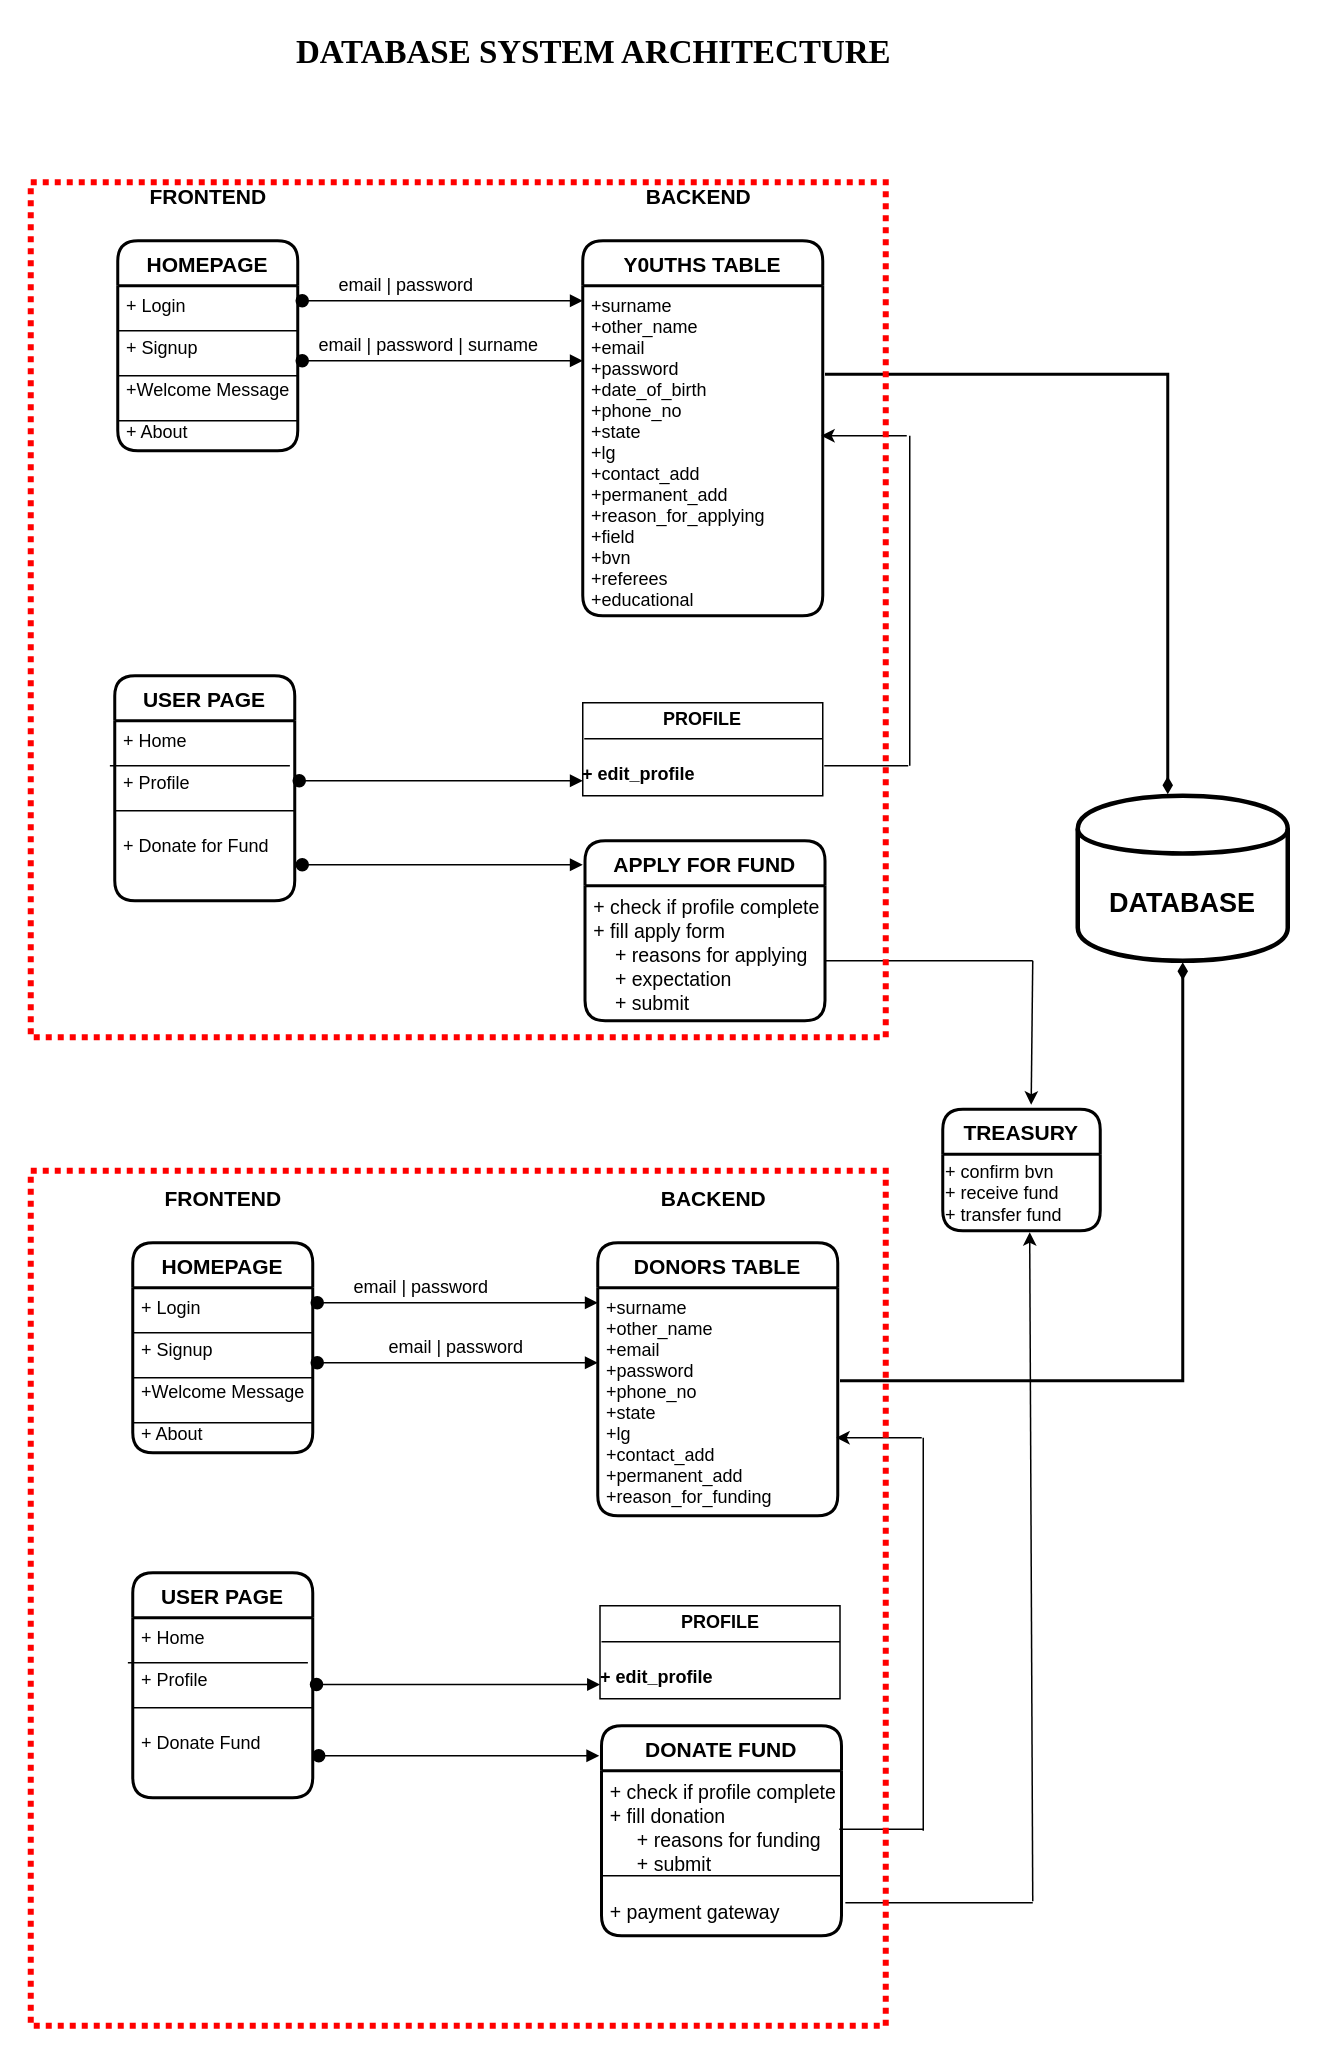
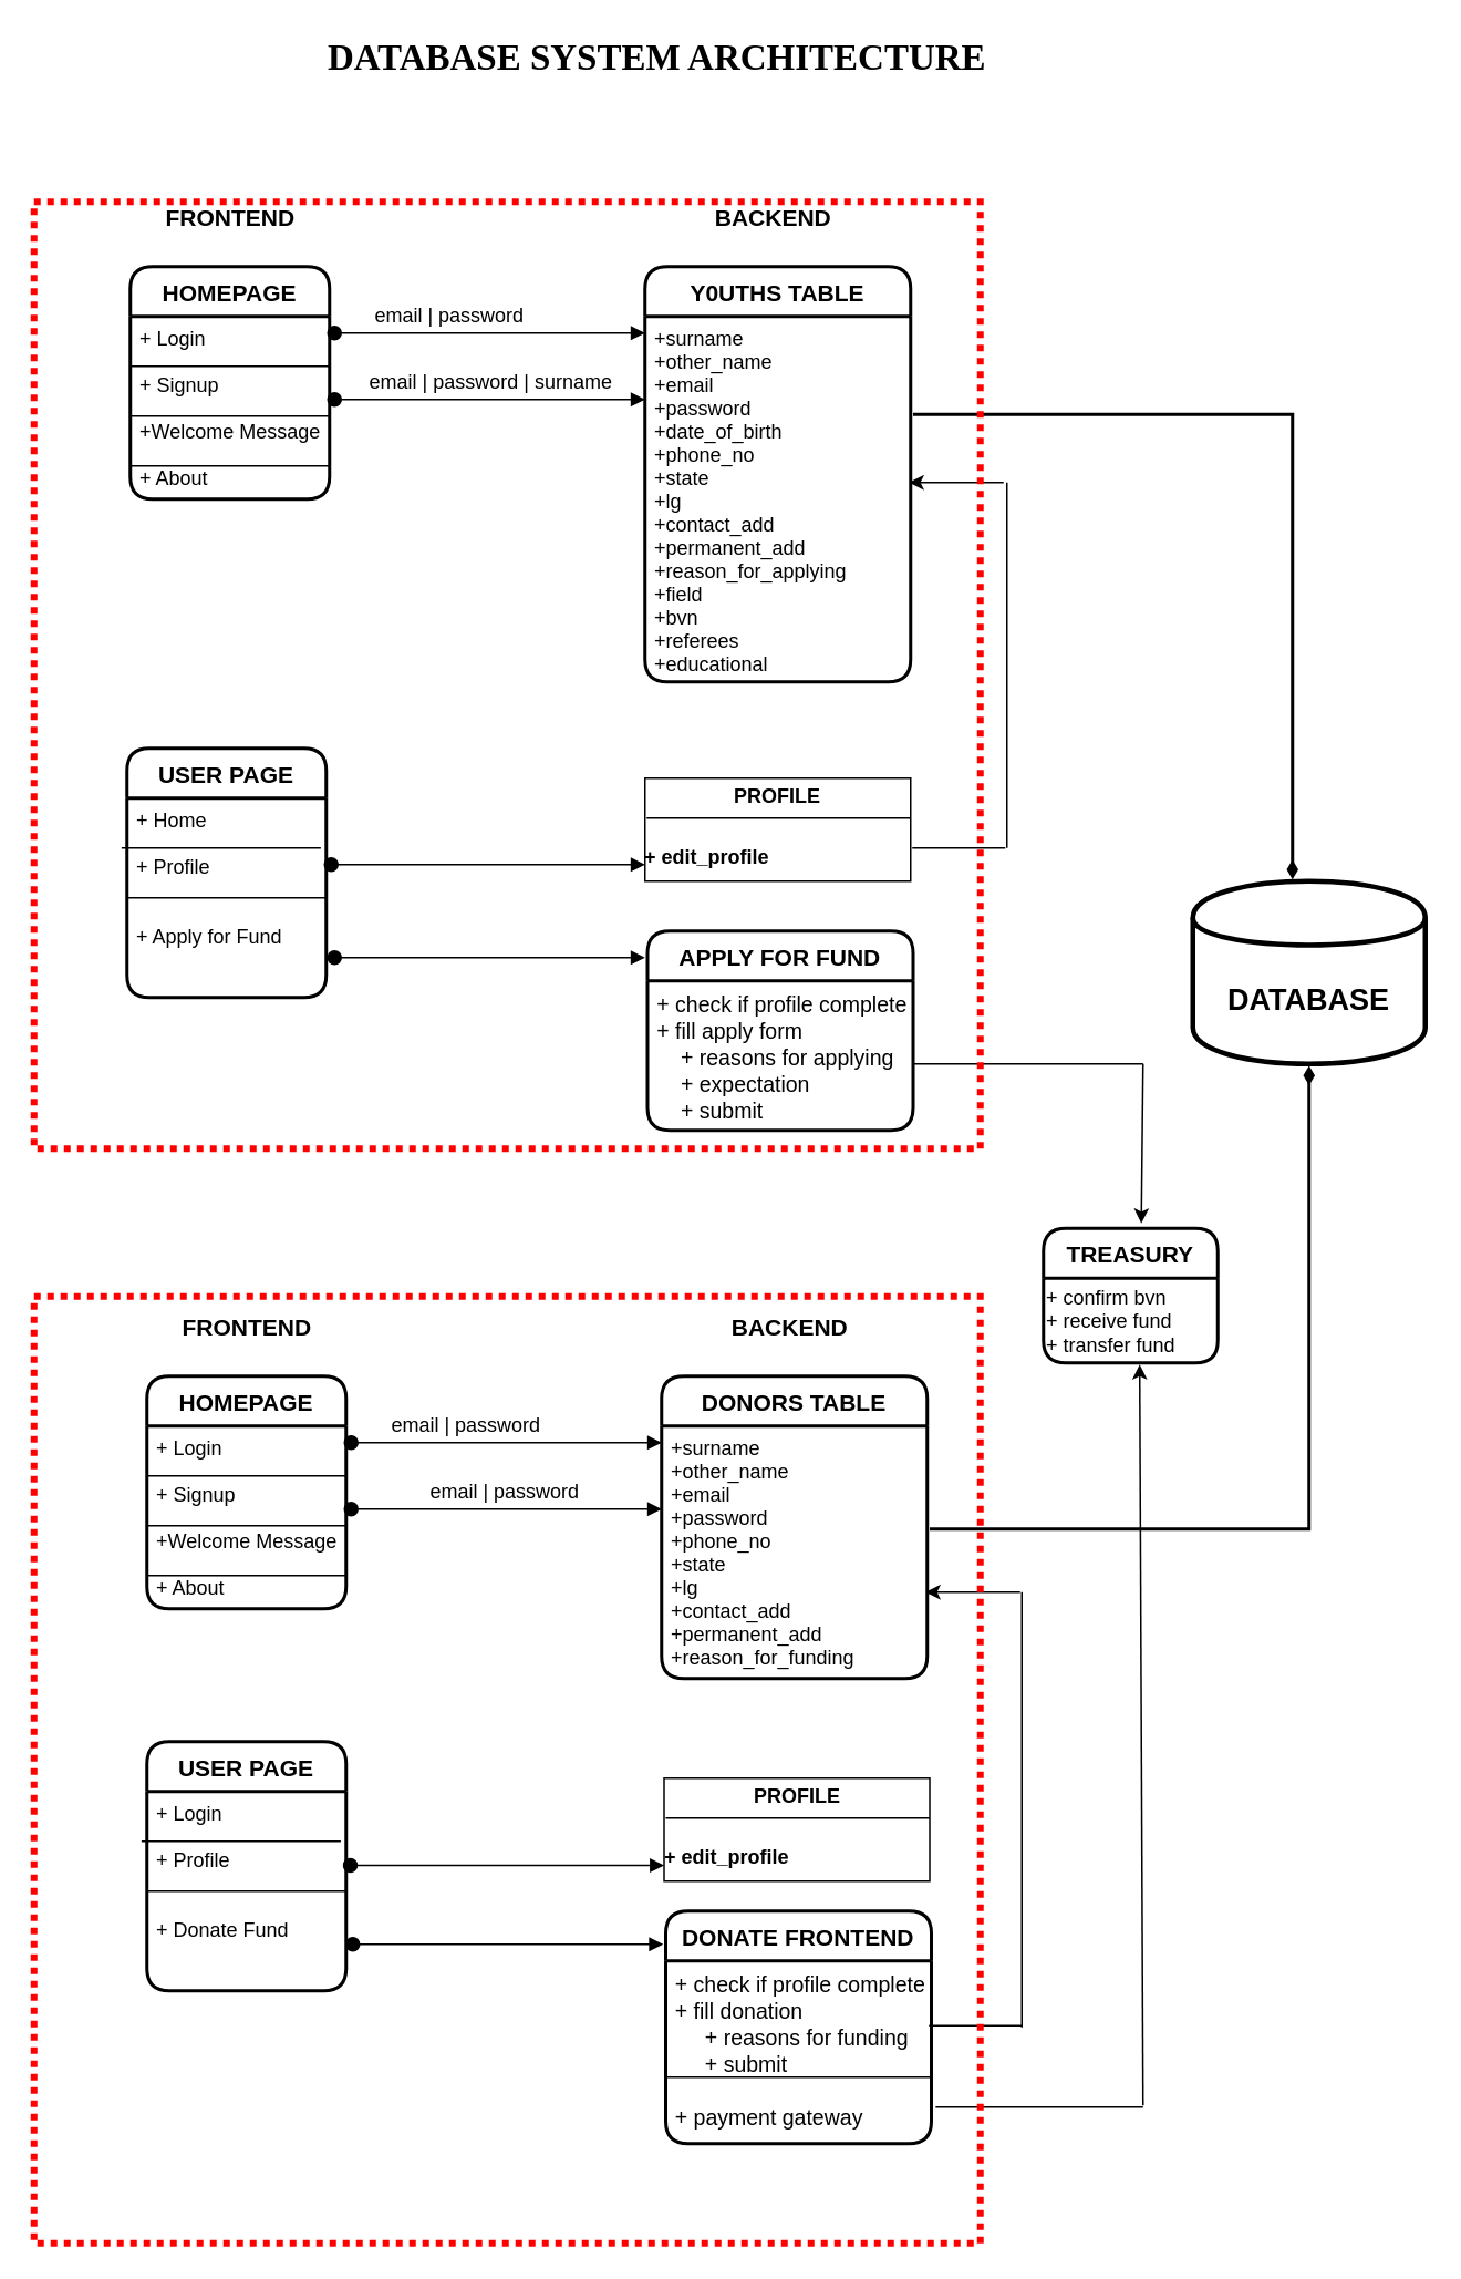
- <mxCell id="12" value="email | password | surname" style="text;html=1;align=center;verticalAlign=middle;resizable=0;points=[];autosize=1;" vertex="1" parent="1"><mxGeometry x="205" y="220" width="160" height="20" as="geometry" /></mxCell>
+ <mxCell id="12" value="email | password | surname" style="text;html=1;align=center;verticalAlign=middle;resizable=0;points=[];autosize=1;" vertex="1" parent="1"><mxGeometry x="215" y="220" width="160" height="20" as="geometry" /></mxCell>
- <mxCell id="26" value="+ Home&#10;&#10;+ Profile&#10;&#10;&#10;+ Donate for Fund" style="align=left;strokeColor=none;fillColor=none;spacingLeft=4;fontSize=12;verticalAlign=top;resizable=0;rotatable=0;part=1;" vertex="1" parent="24"><mxGeometry y="30" width="120" height="120" as="geometry" /></mxCell>
+ <mxCell id="26" value="+ Home&#10;&#10;+ Profile&#10;&#10;&#10;+ Apply for Fund" style="align=left;strokeColor=none;fillColor=none;spacingLeft=4;fontSize=12;verticalAlign=top;resizable=0;rotatable=0;part=1;" vertex="1" parent="24"><mxGeometry y="30" width="120" height="120" as="geometry" /></mxCell>
- <mxCell id="52" value="+ Home&#10;&#10;+ Profile&#10;&#10;&#10;+ Donate Fund" style="align=left;strokeColor=none;fillColor=none;spacingLeft=4;fontSize=12;verticalAlign=top;resizable=0;rotatable=0;part=1;" vertex="1" parent="50"><mxGeometry y="30" width="120" height="120" as="geometry" /></mxCell>
+ <mxCell id="52" value="+ Login&#10;&#10;+ Profile&#10;&#10;&#10;+ Donate Fund" style="align=left;strokeColor=none;fillColor=none;spacingLeft=4;fontSize=12;verticalAlign=top;resizable=0;rotatable=0;part=1;" vertex="1" parent="50"><mxGeometry y="30" width="120" height="120" as="geometry" /></mxCell>
- <mxCell id="54" value="DONATE FUND" style="swimlane;childLayout=stackLayout;horizontal=1;startSize=30;horizontalStack=0;rounded=1;fontSize=14;fontStyle=1;strokeWidth=2;resizeParent=0;resizeLast=1;shadow=0;dashed=0;align=center;glass=0;comic=0;swimlaneLine=1;" vertex="1" parent="1"><mxGeometry x="400.5" y="1150" width="160" height="140" as="geometry" /></mxCell>
+ <mxCell id="54" value="DONATE FRONTEND" style="swimlane;childLayout=stackLayout;horizontal=1;startSize=30;horizontalStack=0;rounded=1;fontSize=14;fontStyle=1;strokeWidth=2;resizeParent=0;resizeLast=1;shadow=0;dashed=0;align=center;glass=0;comic=0;swimlaneLine=1;" vertex="1" parent="1"><mxGeometry x="400.5" y="1150" width="160" height="140" as="geometry" /></mxCell>
